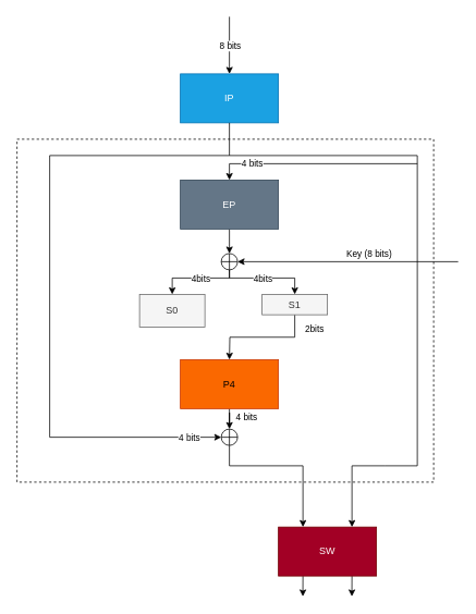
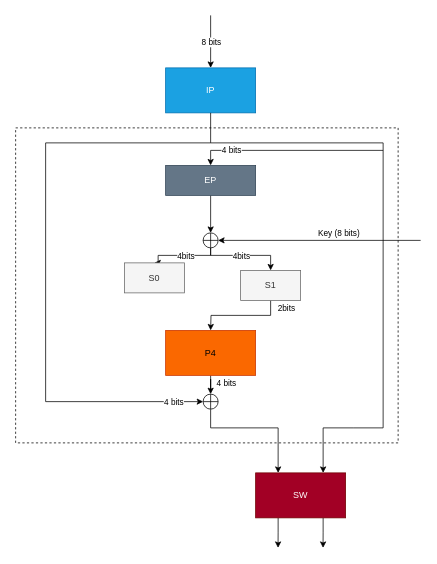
- <mxCell id="7" value="EP" style="rounded=0;whiteSpace=wrap;html=1;fillColor=#647687;fontColor=#ffffff;strokeColor=#314354;" parent="1" vertex="1"><mxGeometry x="220" y="220" width="120" height="60" as="geometry" /></mxCell>
+ <mxCell id="7" value="EP" style="rounded=0;whiteSpace=wrap;html=1;fillColor=#647687;fontColor=#ffffff;strokeColor=#314354;" parent="1" vertex="1"><mxGeometry x="220" y="220" width="120" height="40" as="geometry" /></mxCell>
- <mxCell id="16" value="S1" style="rounded=0;whiteSpace=wrap;html=1;fillColor=#f5f5f5;strokeColor=#666666;fontColor=#333333;" parent="1" vertex="1"><mxGeometry x="320" y="360" width="80" height="25" as="geometry" /></mxCell>
+ <mxCell id="16" value="S1" style="rounded=0;whiteSpace=wrap;html=1;fillColor=#f5f5f5;strokeColor=#666666;fontColor=#333333;" parent="1" vertex="1"><mxGeometry x="320" y="360" width="80" height="40" as="geometry" /></mxCell>
- <mxCell id="13" value="S0" style="rounded=0;whiteSpace=wrap;html=1;fillColor=#f5f5f5;strokeColor=#666666;fontColor=#333333;" parent="1" vertex="1"><mxGeometry x="170" y="360" width="80" height="40" as="geometry" /></mxCell>
+ <mxCell id="13" value="S0" style="rounded=0;whiteSpace=wrap;html=1;fillColor=#f5f5f5;strokeColor=#666666;fontColor=#333333;" parent="1" vertex="1"><mxGeometry x="165" y="350" width="80" height="40" as="geometry" /></mxCell>
- <mxCell id="24" value="SW" style="rounded=0;whiteSpace=wrap;html=1;fillColor=#a20025;fontColor=#ffffff;strokeColor=#6F0000;" parent="1" vertex="1"><mxGeometry x="340" y="645" width="120" height="60" as="geometry" /></mxCell>
+ <mxCell id="24" value="SW" style="rounded=0;whiteSpace=wrap;html=1;fillColor=#a20025;fontColor=#ffffff;strokeColor=#6F0000;" parent="1" vertex="1"><mxGeometry x="340" y="630" width="120" height="60" as="geometry" /></mxCell>
